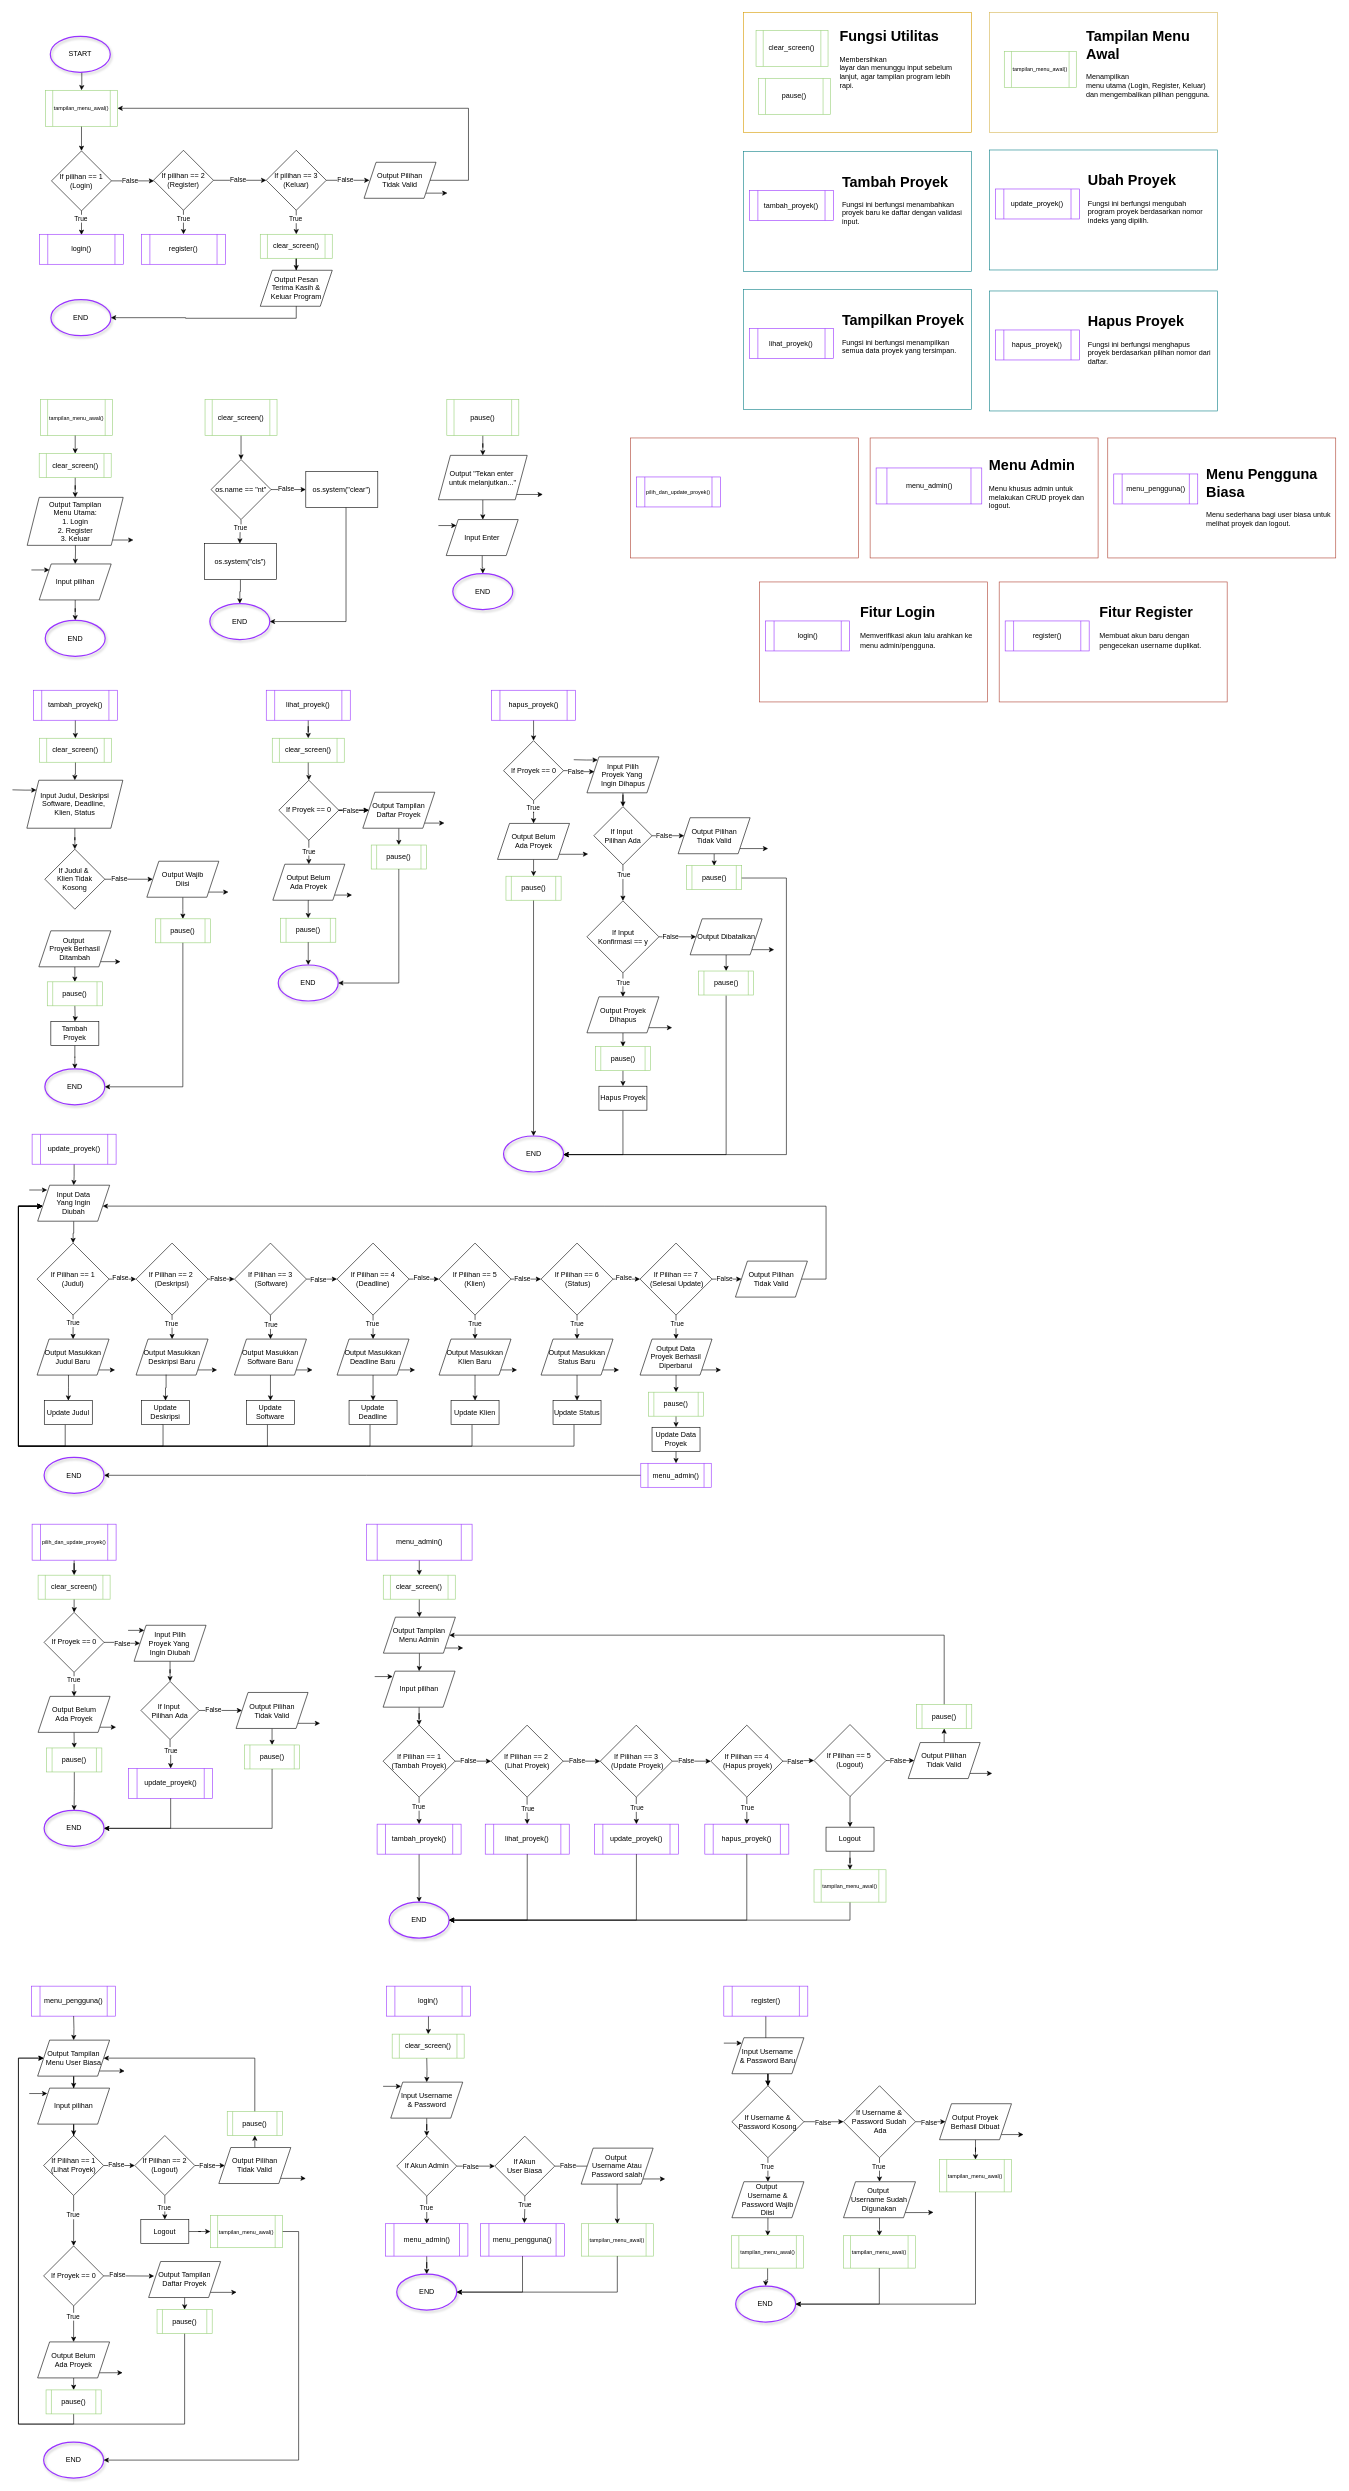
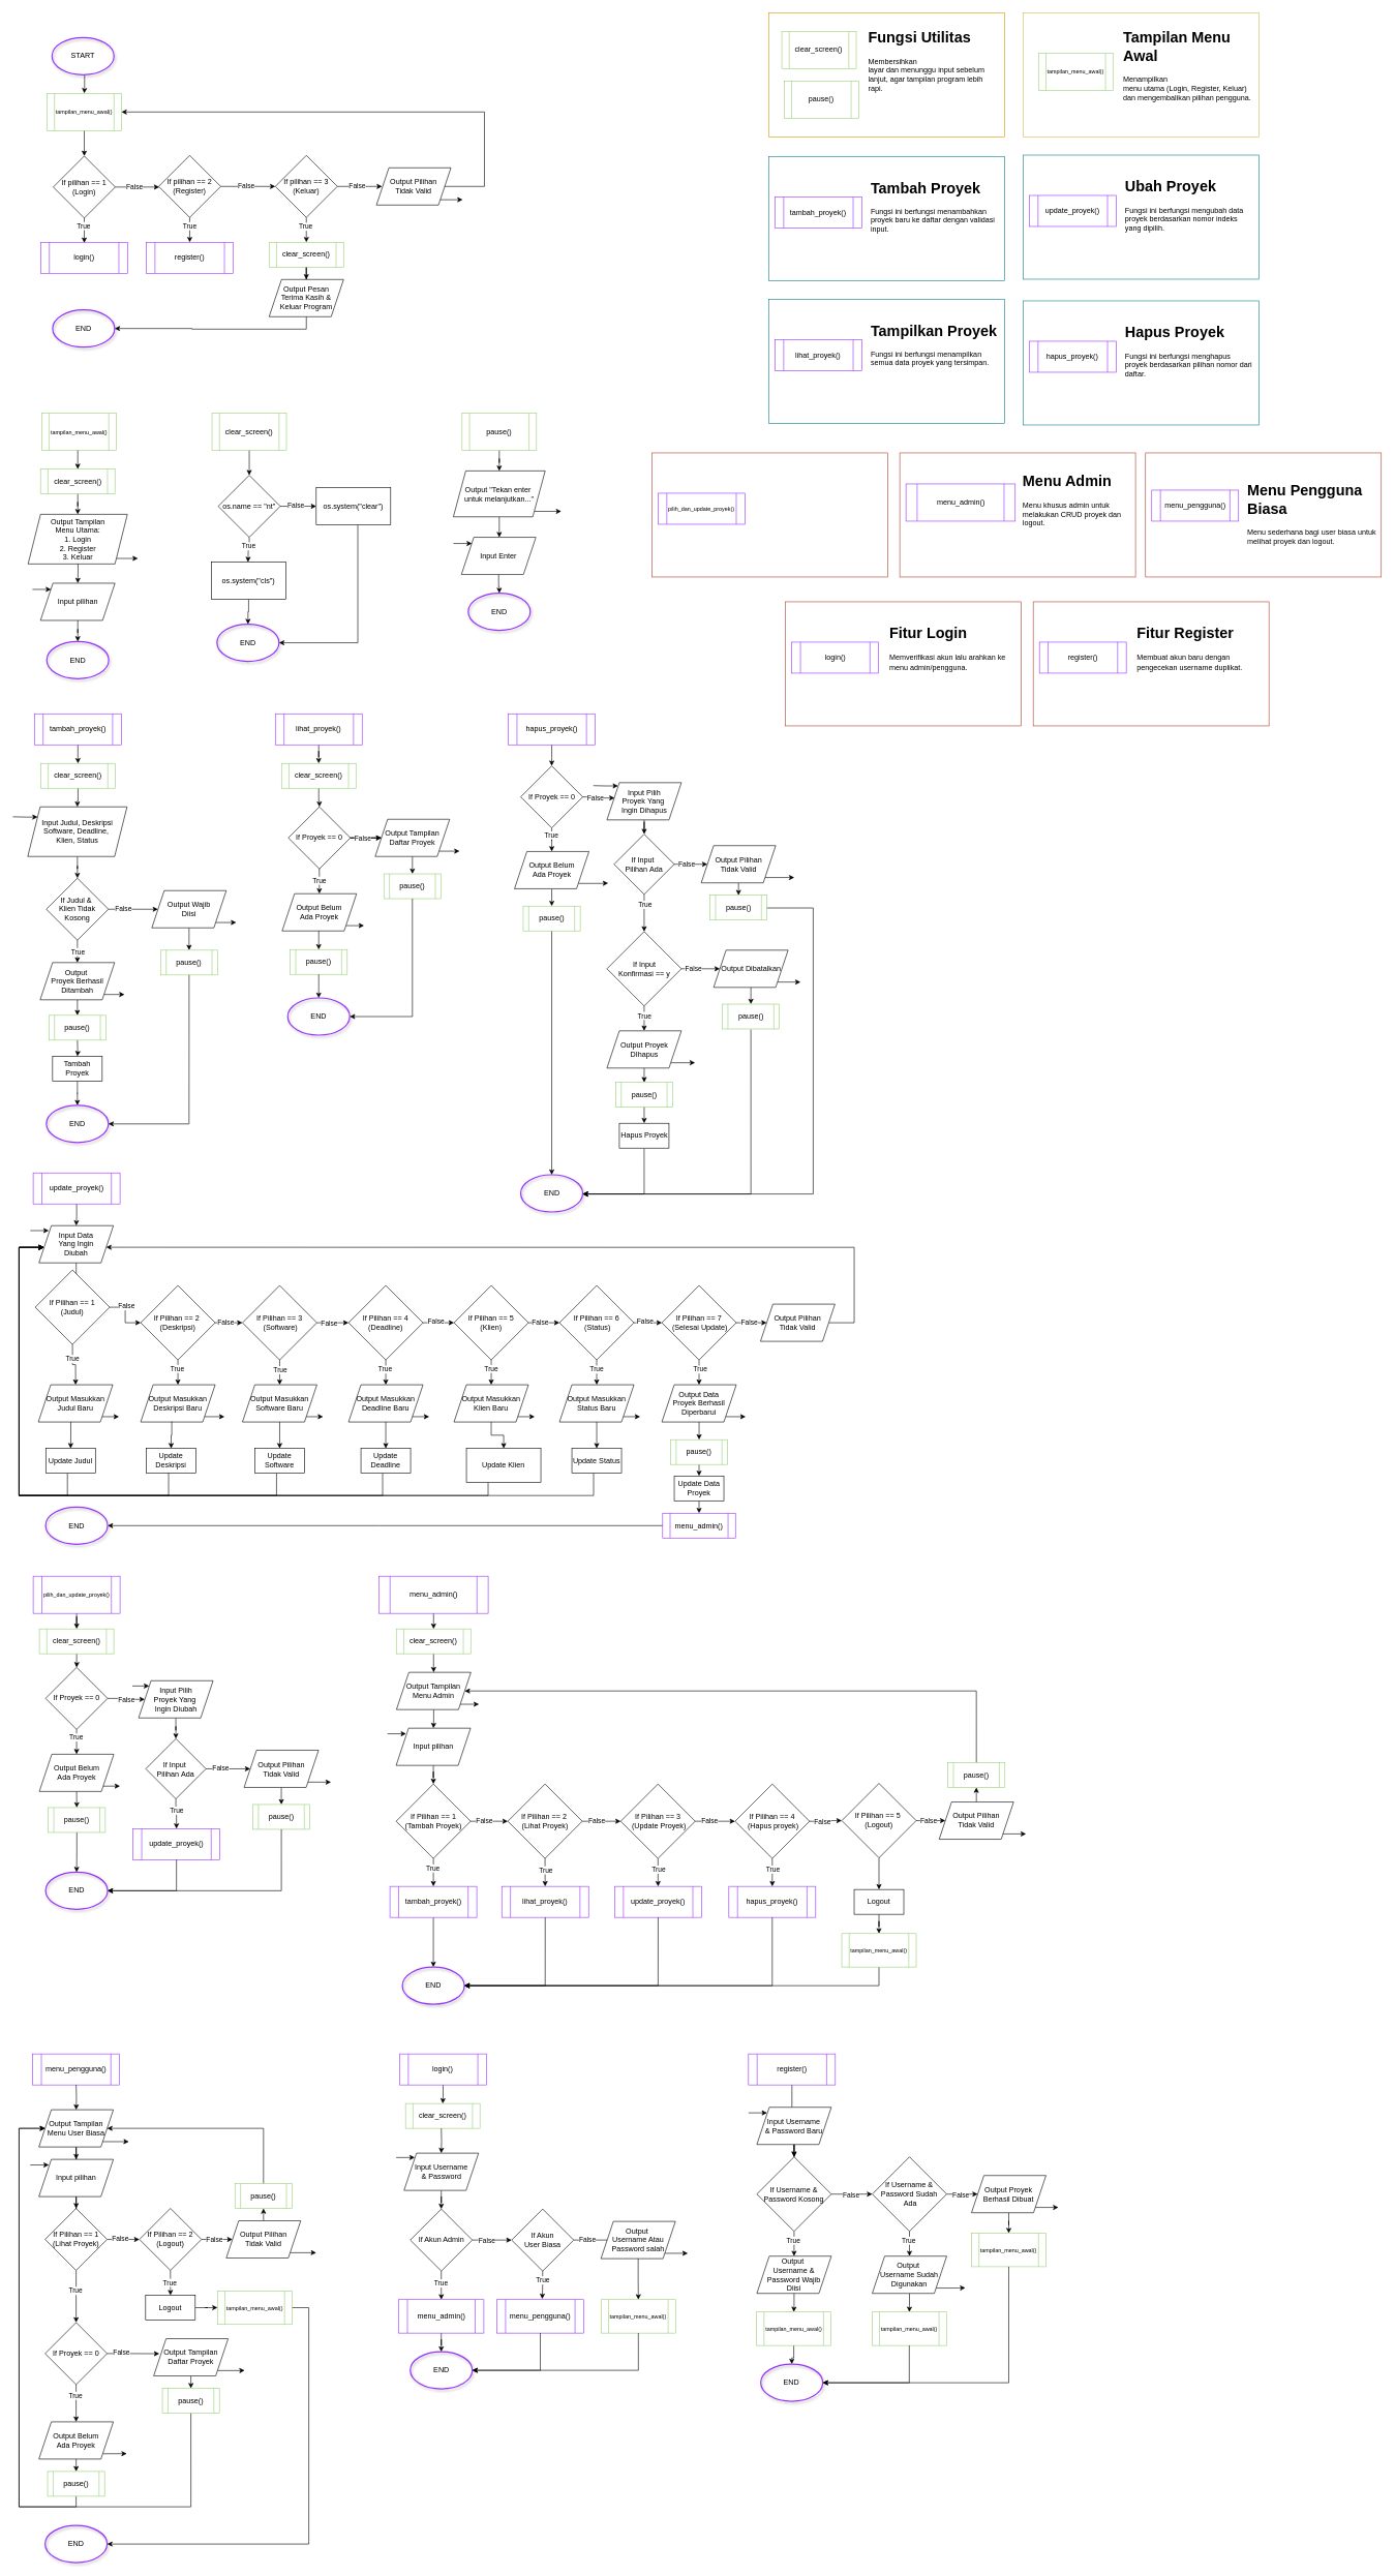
- <mxCell id="403" value="&lt;h1 style=&quot;margin-top: 0px;&quot;&gt;Ubah Proyek&lt;/h1&gt;&lt;p&gt;Fungsi ini berfungsi mengubah program proyek berdasarkan nomor indeks yang dipilih.&lt;/p&gt;" style="text;html=1;whiteSpace=wrap;overflow=hidden;rounded=0;fillOpacity=0;" parent="1" vertex="1"><mxGeometry x="1810.67" y="279.5" width="210" height="140" as="geometry" /></mxCell>
+ <mxCell id="403" value="&lt;h1 style=&quot;margin-top: 0px;&quot;&gt;Ubah Proyek&lt;/h1&gt;&lt;p&gt;Fungsi ini berfungsi mengubah data proyek berdasarkan nomor indeks yang dipilih.&lt;/p&gt;" style="text;html=1;whiteSpace=wrap;overflow=hidden;rounded=0;fillOpacity=0;" parent="1" vertex="1"><mxGeometry x="1810.67" y="279.5" width="210" height="140" as="geometry" /></mxCell>
+ <mxCell id="66" value="" style="edgeStyle=orthogonalEdgeStyle;rounded=0;orthogonalLoop=1;jettySize=auto;html=1;" parent="1" source="70" target="73" edge="1"><mxGeometry relative="1" as="geometry" /></mxCell>
+ <mxCell id="67" value="True" style="edgeLabel;html=1;align=center;verticalAlign=middle;resizable=0;points=[];" parent="66" vertex="1" connectable="0"><mxGeometry x="0.339" relative="1" as="geometry"><mxPoint y="-3" as="offset" /></mxGeometry></mxCell>
- <mxCell id="107" value="If Pilihan == 1&lt;div&gt;(Judul)&lt;/div&gt;" style="rhombus;whiteSpace=wrap;html=1;" parent="1" vertex="1"><mxGeometry x="61.05" y="2071.5" width="120" height="120" as="geometry" /></mxCell>
+ <mxCell id="107" value="If Pilihan == 1&lt;div&gt;(Judul)&lt;/div&gt;" style="rhombus;whiteSpace=wrap;html=1;" parent="1" vertex="1"><mxGeometry x="56.05" y="2046.5" width="120" height="120" as="geometry" /></mxCell>
- <mxCell id="170" value="Update Klien" style="whiteSpace=wrap;html=1;" parent="1" vertex="1"><mxGeometry x="751.05" y="2334" width="80" height="40" as="geometry" /></mxCell>
+ <mxCell id="170" value="Update Klien" style="whiteSpace=wrap;html=1;" parent="1" vertex="1"><mxGeometry x="751.05" y="2334" width="120" height="55" as="geometry" /></mxCell>
